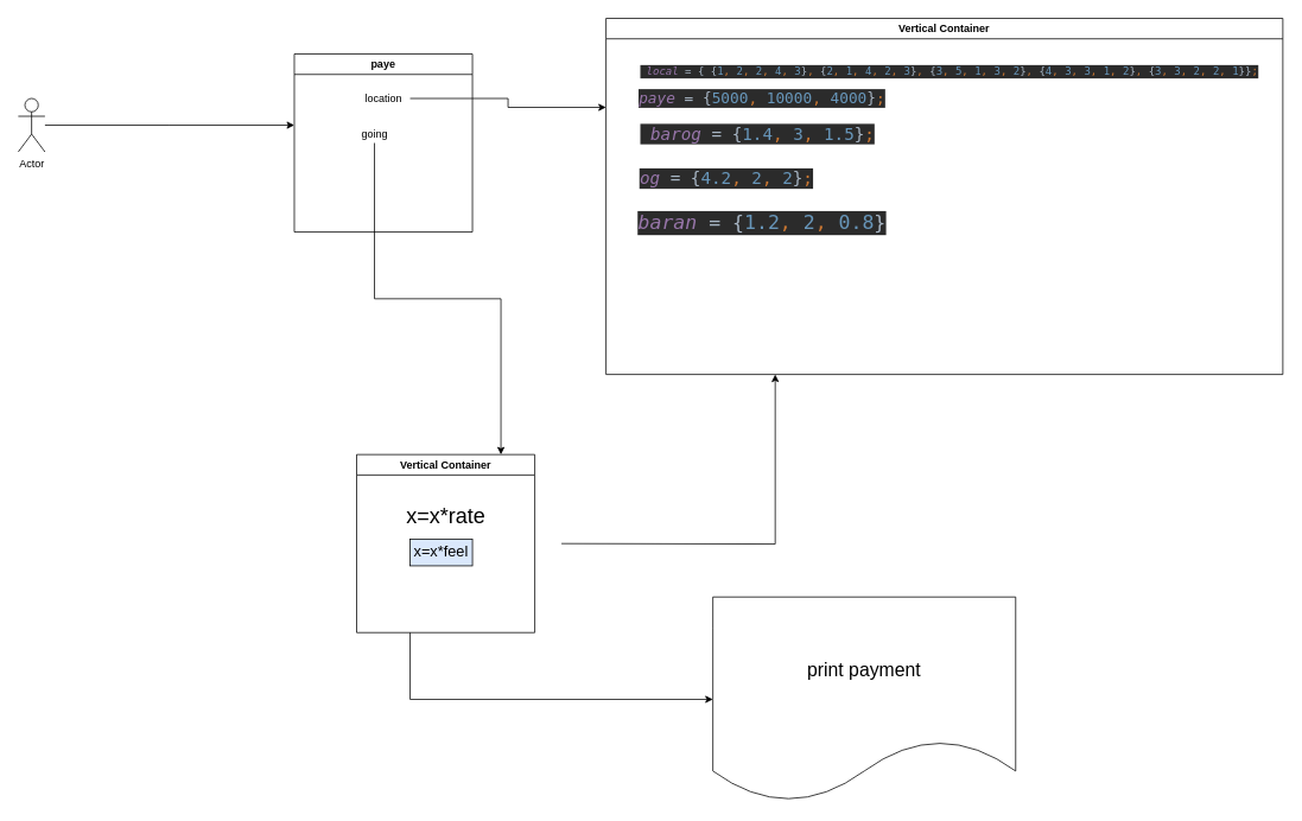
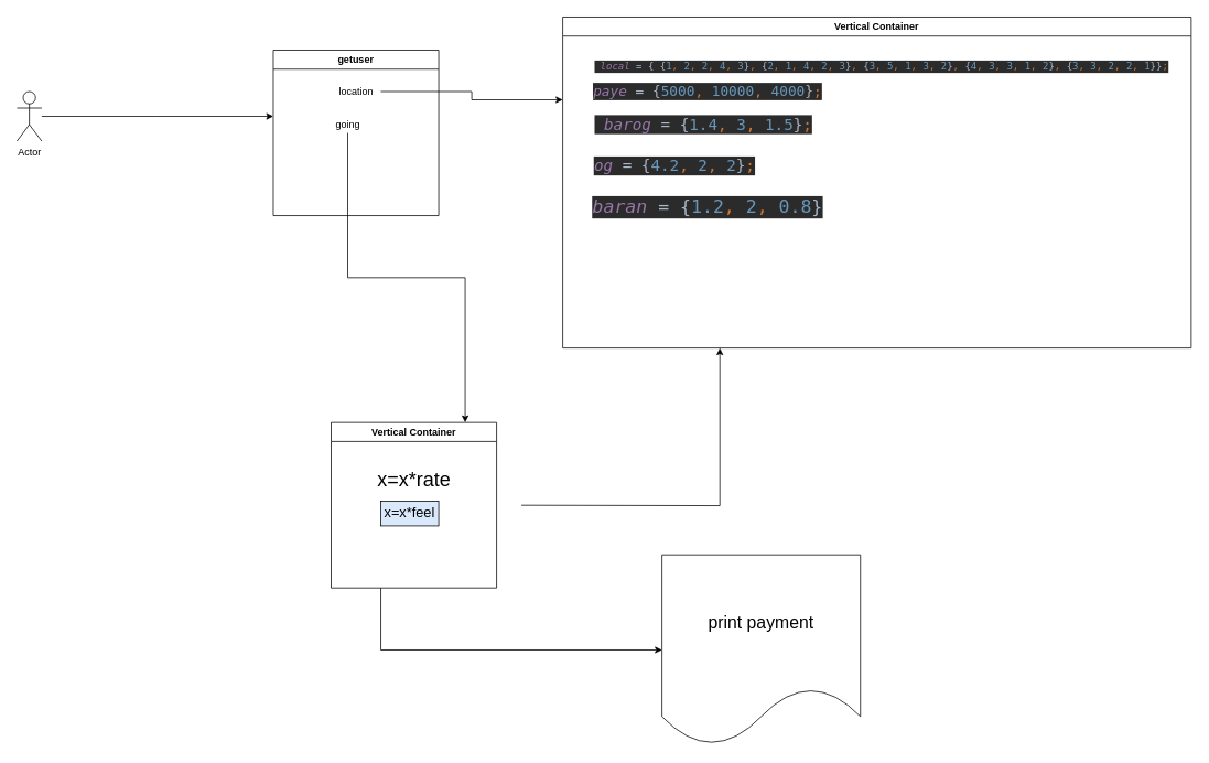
- <mxCell id="4" value="paye" style="swimlane;startSize=23;" vertex="1" parent="1"><mxGeometry x="330" y="60" width="200" height="200" as="geometry" /></mxCell>
+ <mxCell id="4" value="getuser" style="swimlane;startSize=23;" vertex="1" parent="1"><mxGeometry x="330" y="60" width="200" height="200" as="geometry" /></mxCell>
- <mxCell id="20" value="&lt;font style=&quot;font-size: 21px&quot;&gt;print payment&lt;/font&gt;" style="shape=document;whiteSpace=wrap;html=1;boundedLbl=1;" vertex="1" parent="1"><mxGeometry x="800" y="670" width="340" height="230" as="geometry" /></mxCell>
+ <mxCell id="20" value="&lt;font style=&quot;font-size: 21px&quot;&gt;print payment&lt;/font&gt;" style="shape=document;whiteSpace=wrap;html=1;boundedLbl=1;" vertex="1" parent="1"><mxGeometry x="800" y="670" width="240" height="230" as="geometry" /></mxCell>
